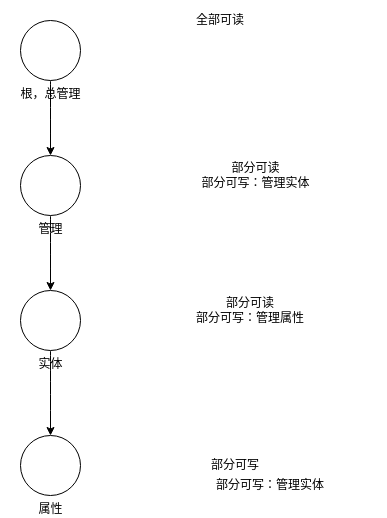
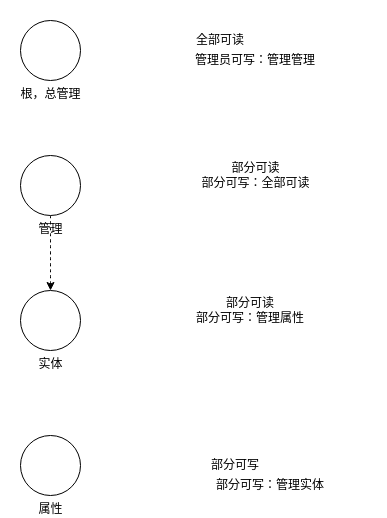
- <mxCell id="9" value="全部可读" style="text;html=1;strokeColor=none;fillColor=none;align=center;verticalAlign=middle;whiteSpace=wrap;rounded=0;" parent="1" vertex="1"><mxGeometry x="170" y="10" width="100" height="20" as="geometry" /></mxCell>
+ <mxCell id="9" value="全部可读" style="text;html=1;strokeColor=none;fillColor=none;align=center;verticalAlign=middle;whiteSpace=wrap;rounded=0;" parent="1" vertex="1"><mxGeometry x="170" y="30" width="100" height="20" as="geometry" /></mxCell>
+ <mxCell id="10" value="管理员可写：管理管理" style="text;html=1;strokeColor=none;fillColor=none;align=center;verticalAlign=middle;whiteSpace=wrap;rounded=0;" parent="1" vertex="1"><mxGeometry x="180" y="50" width="150" height="20" as="geometry" /></mxCell>
- <mxCell id="2" style="edgeStyle=orthogonalEdgeStyle;rounded=0;orthogonalLoop=1;jettySize=auto;html=1;curved=1;" parent="1" source="3" target="5" edge="1"><mxGeometry relative="1" as="geometry" /></mxCell>
- <mxCell id="11" value="部分可读&lt;br&gt;部分可写：管理实体" style="text;html=1;strokeColor=none;fillColor=none;align=center;verticalAlign=middle;whiteSpace=wrap;rounded=0;" parent="1" vertex="1"><mxGeometry x="172.5" y="165" width="165" height="20" as="geometry" /></mxCell>
+ <mxCell id="11" value="部分可读&lt;br&gt;部分可写：全部可读" style="text;html=1;strokeColor=none;fillColor=none;align=center;verticalAlign=middle;whiteSpace=wrap;rounded=0;" parent="1" vertex="1"><mxGeometry x="172.5" y="165" width="165" height="20" as="geometry" /></mxCell>
- <mxCell id="4" style="edgeStyle=orthogonalEdgeStyle;rounded=0;orthogonalLoop=1;jettySize=auto;html=1;curved=1;" parent="1" source="5" target="7" edge="1"><mxGeometry relative="1" as="geometry" /></mxCell>
+ <mxCell id="4" style="edgeStyle=orthogonalEdgeStyle;rounded=0;orthogonalLoop=1;jettySize=auto;html=1;curved=1;dashed=1;" parent="1" source="5" target="7" edge="1"><mxGeometry relative="1" as="geometry" /></mxCell>
- <mxCell id="6" style="edgeStyle=orthogonalEdgeStyle;rounded=0;orthogonalLoop=1;jettySize=auto;html=1;curved=1;" parent="1" source="7" target="8" edge="1"><mxGeometry relative="1" as="geometry" /></mxCell>
